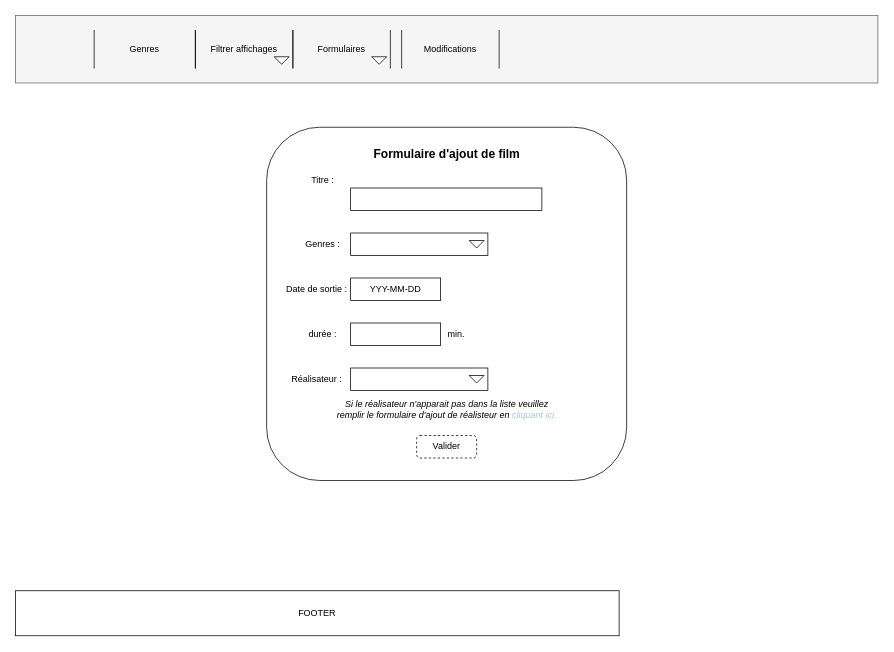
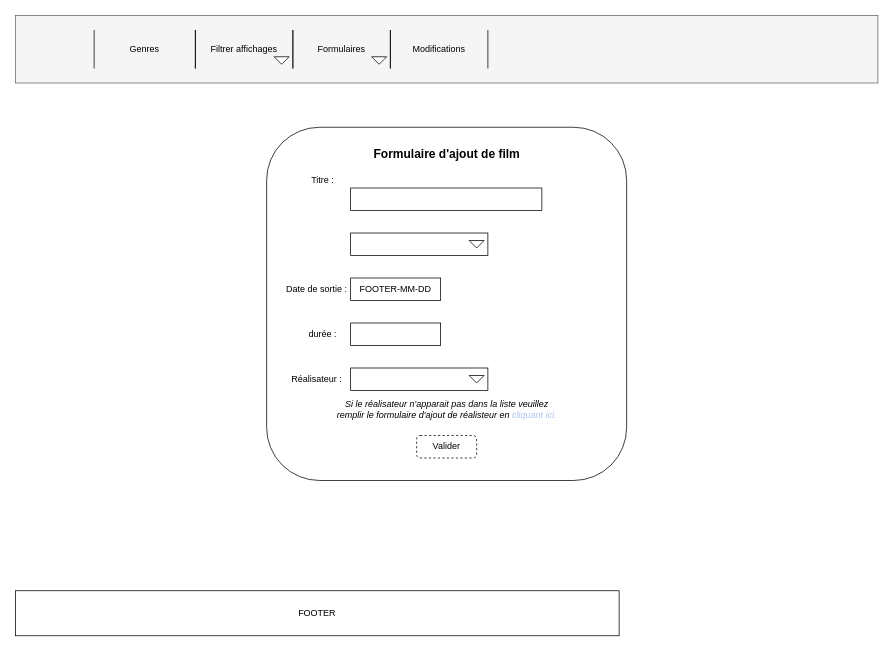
- <mxCell id="5" value="Modifications" style="shape=partialRectangle;whiteSpace=wrap;html=1;bottom=0;top=0;fillColor=none;" vertex="1" parent="1"><mxGeometry x="535" y="40" width="130" height="50" as="geometry" /></mxCell>
+ <mxCell id="5" value="Modifications" style="shape=partialRectangle;whiteSpace=wrap;html=1;bottom=0;top=0;fillColor=none;" vertex="1" parent="1"><mxGeometry x="520" y="40" width="130" height="50" as="geometry" /></mxCell>
- <mxCell id="14" value="Genres :" style="text;html=1;strokeColor=none;fillColor=none;align=center;verticalAlign=middle;whiteSpace=wrap;rounded=0;" vertex="1" parent="1"><mxGeometry x="400" y="310" width="60" height="30" as="geometry" /></mxCell>
- <mxCell id="17" value="YYY-MM-DD" style="rounded=0;whiteSpace=wrap;html=1;" vertex="1" parent="1"><mxGeometry x="467" y="370" width="120" height="30" as="geometry" /></mxCell>
+ <mxCell id="17" value="FOOTER-MM-DD" style="rounded=0;whiteSpace=wrap;html=1;" vertex="1" parent="1"><mxGeometry x="467" y="370" width="120" height="30" as="geometry" /></mxCell>
- <mxCell id="21" value="min." style="text;html=1;strokeColor=none;fillColor=none;align=center;verticalAlign=middle;whiteSpace=wrap;rounded=0;" vertex="1" parent="1"><mxGeometry x="594.5" y="430" width="25.5" height="30" as="geometry" /></mxCell>
